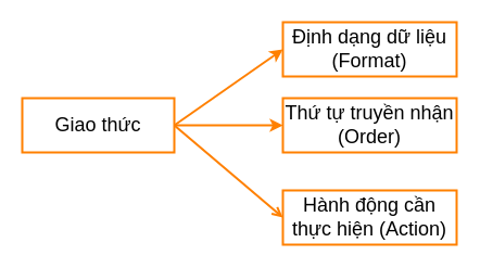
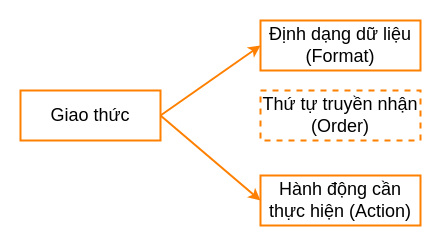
- <mxCell id="7" value="" style="endArrow=classic;html=1;exitX=1;exitY=0.5;exitDx=0;exitDy=0;entryX=0;entryY=0.5;entryDx=0;entryDy=0;fontSize=18;strokeWidth=2;strokeColor=#FF8000;" edge="1" parent="1" source="5" target="3"><mxGeometry width="50" height="50" relative="1" as="geometry"><mxPoint x="230" y="140" as="sourcePoint" /><mxPoint x="280" y="90" as="targetPoint" /></mxGeometry></mxCell>
- <mxCell id="3" value="Thứ tự truyền nhận&lt;br style=&quot;font-size: 18px;&quot;&gt;(Order)" style="rounded=0;whiteSpace=wrap;html=1;fontSize=18;strokeWidth=2;strokeColor=#FF8000;" vertex="1" parent="1"><mxGeometry x="260" y="90" width="160" height="50" as="geometry" /></mxCell>
+ <mxCell id="3" value="Thứ tự truyền nhận&lt;br style=&quot;font-size: 18px;&quot;&gt;(Order)" style="rounded=0;whiteSpace=wrap;html=1;fontSize=18;strokeWidth=2;strokeColor=#FF8000;dashed=1;" vertex="1" parent="1"><mxGeometry x="260" y="90" width="160" height="50" as="geometry" /></mxCell>
- <mxCell id="8" value="" style="endArrow=open;html=1;entryX=0;entryY=0.5;entryDx=0;entryDy=0;fontSize=18;exitX=1;exitY=0.5;exitDx=0;exitDy=0;strokeWidth=2;strokeColor=#FF8000;" edge="1" parent="1" source="5" target="4"><mxGeometry width="50" height="50" relative="1" as="geometry"><mxPoint x="160" y="110" as="sourcePoint" /><mxPoint x="240" y="160" as="targetPoint" /></mxGeometry></mxCell>
+ <mxCell id="8" value="" style="endArrow=classic;html=1;entryX=0;entryY=0.5;entryDx=0;entryDy=0;fontSize=18;exitX=1;exitY=0.5;exitDx=0;exitDy=0;strokeWidth=2;strokeColor=#FF8000;" edge="1" parent="1" source="5" target="4"><mxGeometry width="50" height="50" relative="1" as="geometry"><mxPoint x="160" y="110" as="sourcePoint" /><mxPoint x="240" y="160" as="targetPoint" /></mxGeometry></mxCell>
